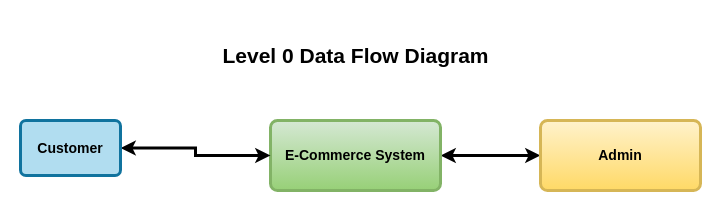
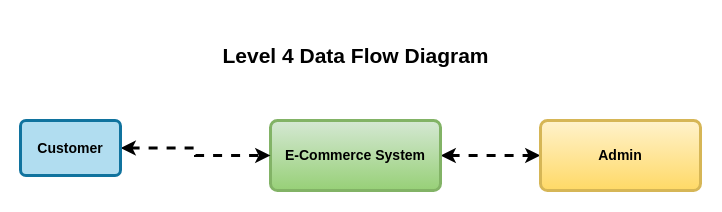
- <mxCell id="7" value="&lt;h1&gt;&lt;b&gt;&lt;font style=&quot;font-size: 21px;&quot;&gt;Level 0 Data Flow Diagram&lt;/font&gt;&lt;/b&gt;&lt;/h1&gt;" style="text;html=1;align=center;verticalAlign=middle;resizable=0;points=[];autosize=1;strokeColor=none;fillColor=none;rounded=0;glass=0;strokeWidth=3;perimeterSpacing=2;gradientColor=none;" vertex="1" parent="1"><mxGeometry x="210" y="20" width="290" height="70" as="geometry" /></mxCell>
+ <mxCell id="7" value="&lt;h1&gt;&lt;b&gt;&lt;font style=&quot;font-size: 21px;&quot;&gt;Level 4 Data Flow Diagram&lt;/font&gt;&lt;/b&gt;&lt;/h1&gt;" style="text;html=1;align=center;verticalAlign=middle;resizable=0;points=[];autosize=1;strokeColor=none;fillColor=none;rounded=0;glass=0;strokeWidth=3;perimeterSpacing=2;gradientColor=none;" vertex="1" parent="1"><mxGeometry x="210" y="20" width="290" height="70" as="geometry" /></mxCell>
- <mxCell id="4" style="edgeStyle=orthogonalEdgeStyle;rounded=0;orthogonalLoop=1;jettySize=auto;html=1;exitX=1;exitY=0.5;exitDx=0;exitDy=0;entryX=0;entryY=0.5;entryDx=0;entryDy=0;startArrow=classic;startFill=1;strokeWidth=3;" edge="1" parent="1" source="5" target="3"><mxGeometry relative="1" as="geometry" /></mxCell>
+ <mxCell id="4" style="edgeStyle=orthogonalEdgeStyle;rounded=0;orthogonalLoop=1;jettySize=auto;html=1;exitX=1;exitY=0.5;exitDx=0;exitDy=0;entryX=0;entryY=0.5;entryDx=0;entryDy=0;startArrow=classic;startFill=1;strokeWidth=3;dashed=1;" edge="1" parent="1" source="5" target="3"><mxGeometry relative="1" as="geometry" /></mxCell>
- <mxCell id="2" style="rounded=0;orthogonalLoop=1;jettySize=auto;html=1;exitX=1;exitY=0.5;exitDx=0;exitDy=0;entryX=0;entryY=0.5;entryDx=0;entryDy=0;startArrow=classic;startFill=1;strokeWidth=3;" edge="1" parent="1" source="3" target="6"><mxGeometry relative="1" as="geometry" /></mxCell>
+ <mxCell id="2" style="rounded=0;orthogonalLoop=1;jettySize=auto;html=1;exitX=1;exitY=0.5;exitDx=0;exitDy=0;entryX=0;entryY=0.5;entryDx=0;entryDy=0;startArrow=classic;startFill=1;strokeWidth=3;dashed=1;" edge="1" parent="1" source="3" target="6"><mxGeometry relative="1" as="geometry" /></mxCell>
